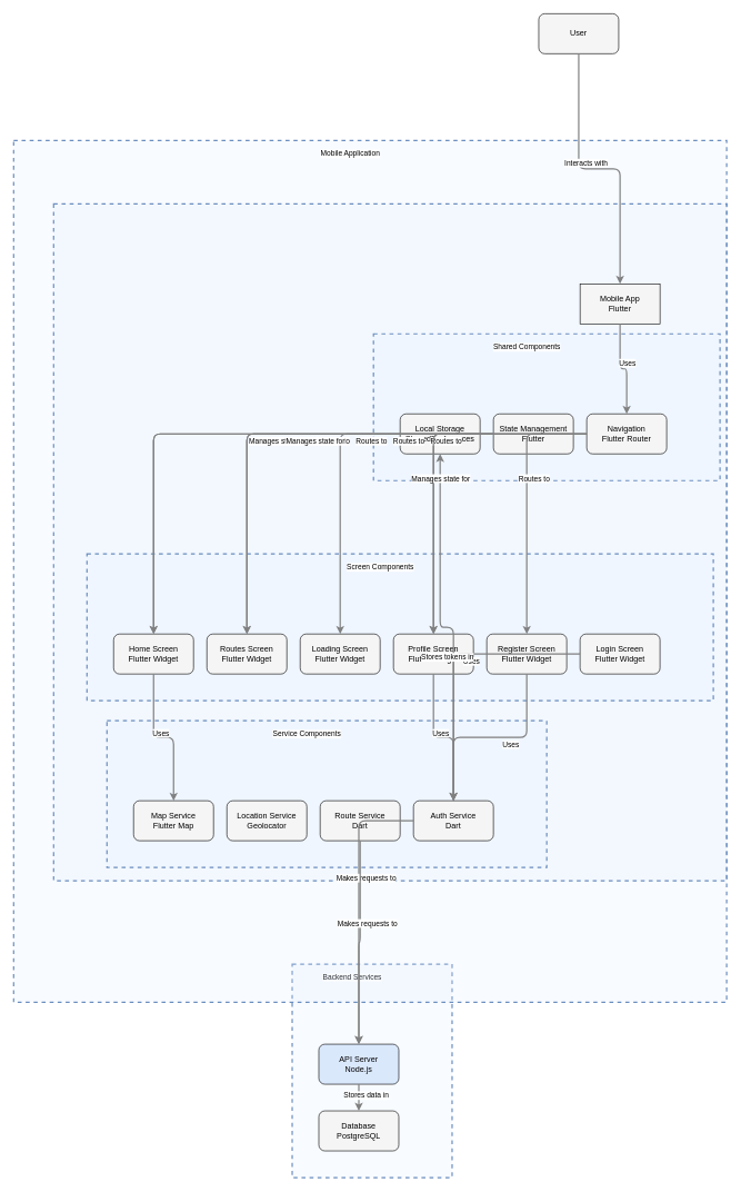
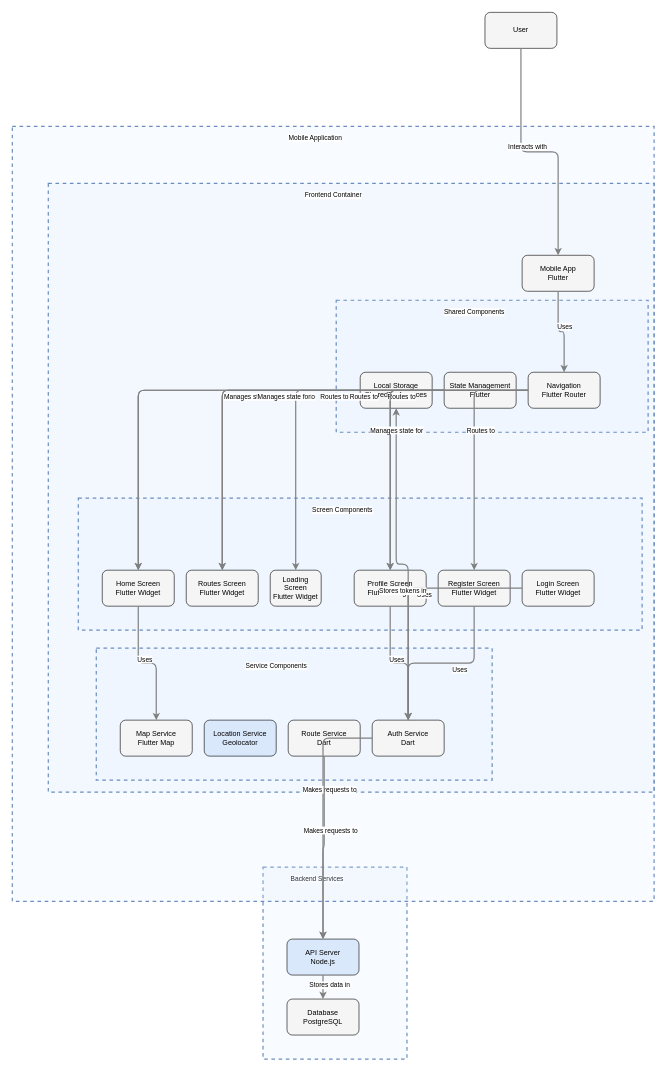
+ <mxCell id="9" value="Frontend Container" style="edgeLabel;html=1;align=center;verticalAlign=middle;resizable=0;labelBackgroundColor=white;spacing=5" vertex="1" parent="12"><mxGeometry x="68" y="103" width="934" height="24" as="geometry" /></mxCell>
- <mxCell id="15" value="Mobile App&lt;br&gt;Flutter" style="whiteSpace=wrap;html=1;fillColor=#f5f5f5;rounded=0;" vertex="1" parent="8"><mxGeometry x="790" y="120" width="120" height="60" as="geometry" /></mxCell>
+ <mxCell id="15" value="Mobile App&lt;br&gt;Flutter" style="rounded=1;whiteSpace=wrap;html=1;fillColor=#f5f5f5" vertex="1" parent="8"><mxGeometry x="790" y="120" width="120" height="60" as="geometry" /></mxCell>
- <mxCell id="20" value="Loading Screen&lt;br&gt;Flutter Widget" style="rounded=1;whiteSpace=wrap;html=1;fillColor=#f5f5f5" vertex="1" parent="6"><mxGeometry x="320" y="120" width="120" height="60" as="geometry" /></mxCell>
+ <mxCell id="20" value="Loading Screen&lt;br&gt;Flutter Widget" style="rounded=1;whiteSpace=wrap;html=1;fillColor=#f5f5f5" vertex="1" parent="6"><mxGeometry x="320" y="120" width="85" height="60" as="geometry" /></mxCell>
- <mxCell id="5" value="Service Components" style="edgeLabel;html=1;align=center;verticalAlign=middle;resizable=0;labelBackgroundColor=white;spacing=5" vertex="1" parent="8"><mxGeometry x="88" y="783" width="584" height="24" as="geometry" /></mxCell>
+ <mxCell id="5" value="Service Components" style="edgeLabel;html=1;align=center;verticalAlign=middle;resizable=0;labelBackgroundColor=white;spacing=5" vertex="1" parent="8"><mxGeometry x="88" y="793" width="584" height="24" as="geometry" /></mxCell>
- <mxCell id="24" value="Location Service&lt;br&gt;Geolocator" style="rounded=1;whiteSpace=wrap;html=1;fillColor=#f5f5f5" vertex="1" parent="4"><mxGeometry x="180" y="120" width="120" height="60" as="geometry" /></mxCell>
+ <mxCell id="24" value="Location Service&lt;br&gt;Geolocator" style="rounded=1;whiteSpace=wrap;html=1;fillColor=#dae8fc;" vertex="1" parent="4"><mxGeometry x="180" y="120" width="120" height="60" as="geometry" /></mxCell>
